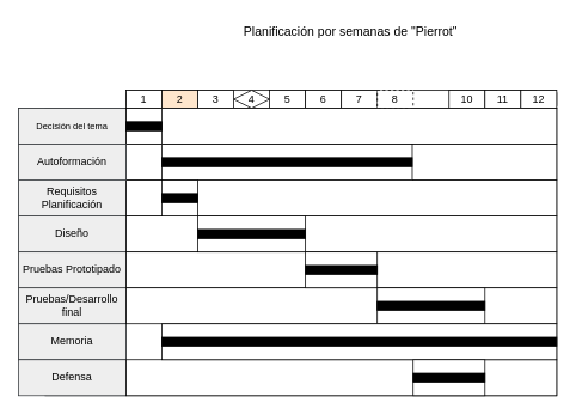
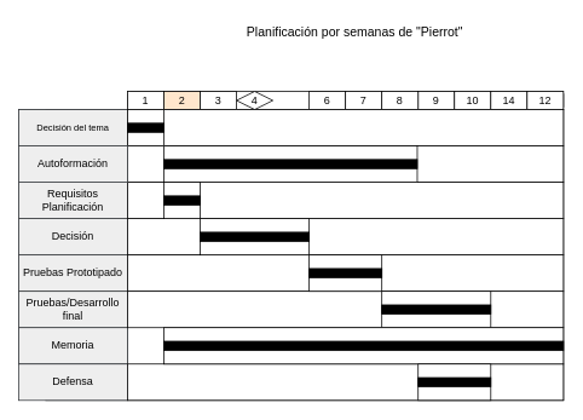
- <mxCell id="9" value="5" style="rounded=1;whiteSpace=wrap;html=1;arcSize=0;" parent="1" vertex="1"><mxGeometry x="300" y="100" width="40" height="20" as="geometry" /></mxCell>
- <mxCell id="13" value="8" style="rounded=1;whiteSpace=wrap;html=1;arcSize=0;dashed=1;" parent="1" vertex="1"><mxGeometry x="420" y="100" width="40" height="20" as="geometry" /></mxCell>
+ <mxCell id="13" value="8" style="rounded=1;whiteSpace=wrap;html=1;arcSize=0;" parent="1" vertex="1"><mxGeometry x="420" y="100" width="40" height="20" as="geometry" /></mxCell>
+ <mxCell id="12" value="9" style="rounded=1;whiteSpace=wrap;html=1;arcSize=0;" parent="1" vertex="1"><mxGeometry x="460" y="100" width="40" height="20" as="geometry" /></mxCell>
- <mxCell id="15" value="11" style="rounded=1;whiteSpace=wrap;html=1;arcSize=0;" parent="1" vertex="1"><mxGeometry x="540" y="100" width="40" height="20" as="geometry" /></mxCell>
+ <mxCell id="15" value="14" style="rounded=1;whiteSpace=wrap;html=1;arcSize=0;" parent="1" vertex="1"><mxGeometry x="540" y="100" width="40" height="20" as="geometry" /></mxCell>
- <mxCell id="19" value="Diseño" style="rounded=0;whiteSpace=wrap;html=1;fillColor=#eeeeee;strokeColor=#36393d;" parent="1" vertex="1"><mxGeometry x="20" y="240" width="120" height="40" as="geometry" /></mxCell>
+ <mxCell id="19" value="Decisión" style="rounded=0;whiteSpace=wrap;html=1;fillColor=#eeeeee;strokeColor=#36393d;" parent="1" vertex="1"><mxGeometry x="20" y="240" width="120" height="40" as="geometry" /></mxCell>
